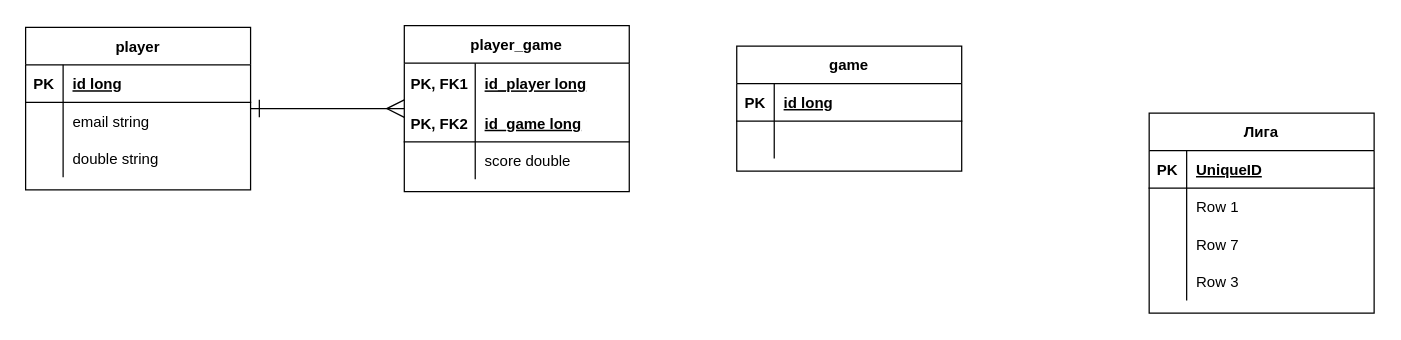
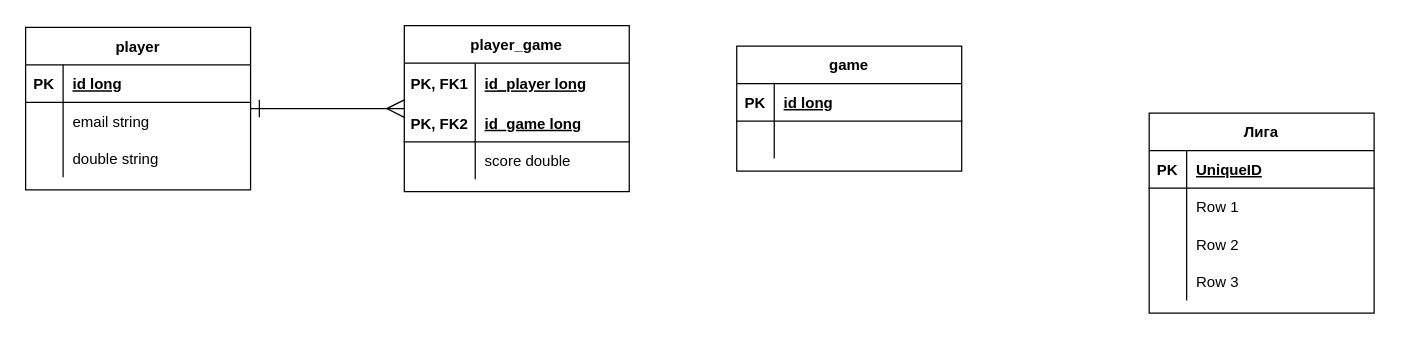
- <mxCell id="29" value="Row 7" style="shape=partialRectangle;connectable=0;fillColor=none;top=0;left=0;bottom=0;right=0;align=left;spacingLeft=6;overflow=hidden;" parent="27" vertex="1"><mxGeometry x="30" width="150" height="30" as="geometry"><mxRectangle width="150" height="30" as="alternateBounds" /></mxGeometry></mxCell>
+ <mxCell id="29" value="Row 2" style="shape=partialRectangle;connectable=0;fillColor=none;top=0;left=0;bottom=0;right=0;align=left;spacingLeft=6;overflow=hidden;" parent="27" vertex="1"><mxGeometry x="30" width="150" height="30" as="geometry"><mxRectangle width="150" height="30" as="alternateBounds" /></mxGeometry></mxCell>
